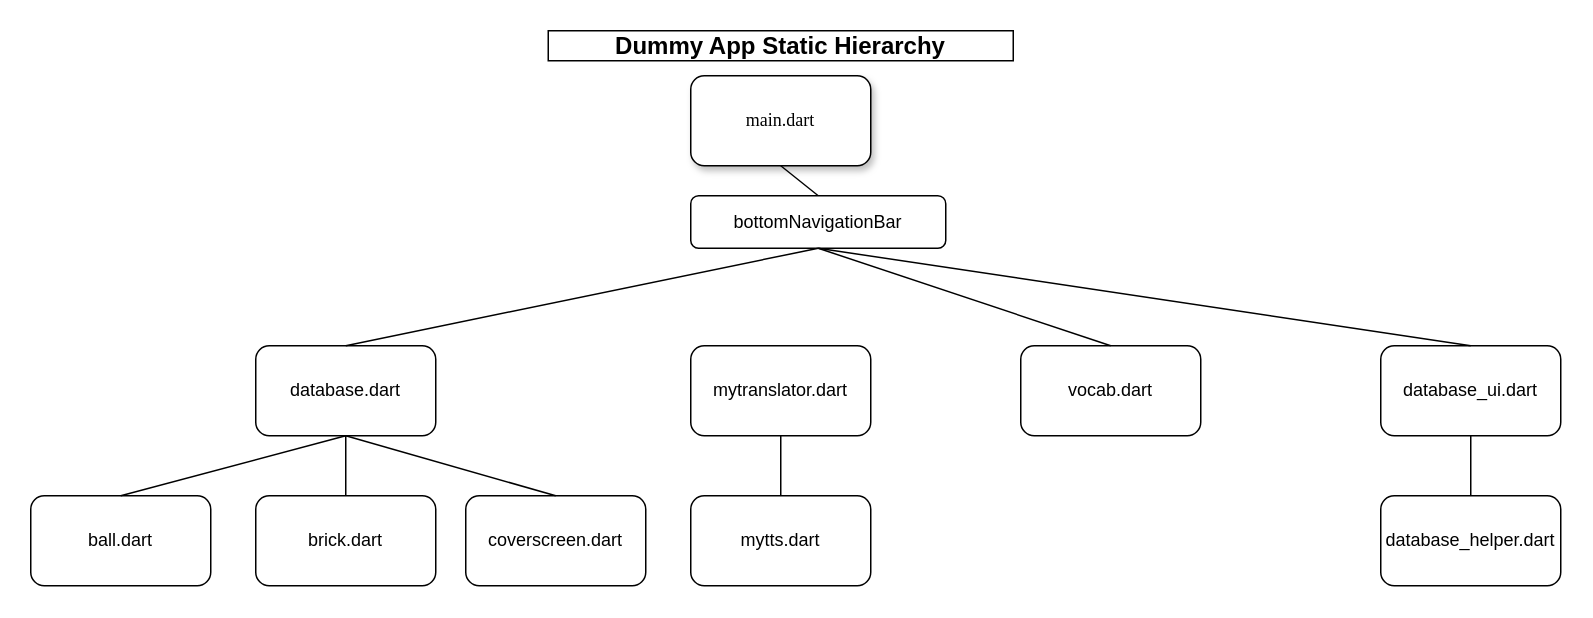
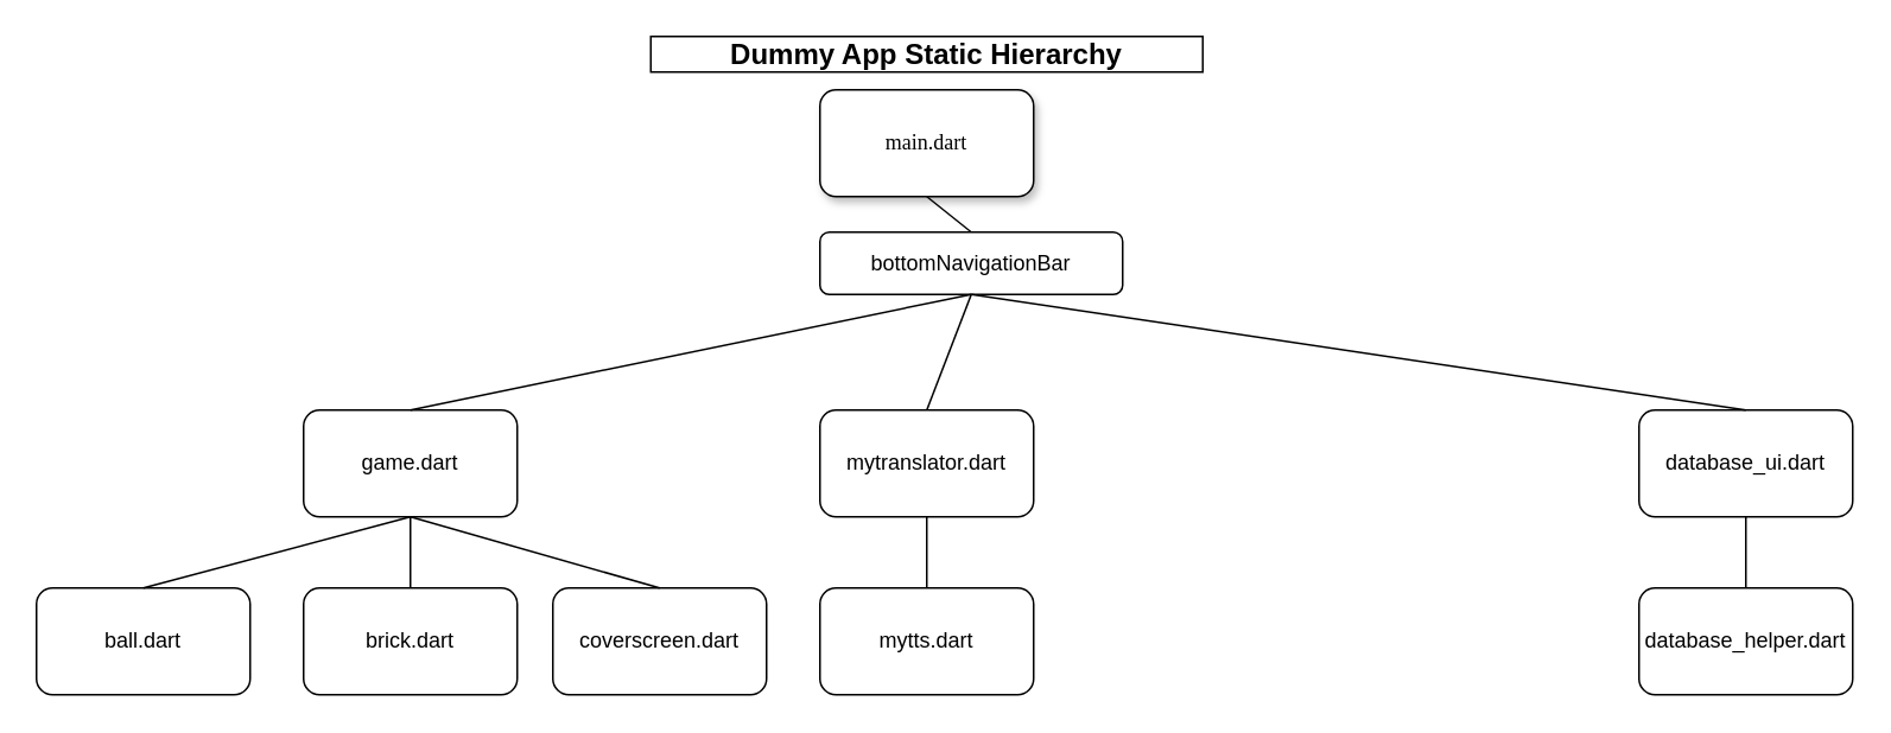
+ <mxCell id="16" value="" style="endArrow=none;html=1;rounded=0;entryX=0.5;entryY=1;entryDx=0;entryDy=0;exitX=0.5;exitY=0;exitDx=0;exitDy=0;" parent="1" source="14" target="5" edge="1"><mxGeometry width="50" height="50" relative="1" as="geometry"><mxPoint x="500" y="430" as="sourcePoint" /><mxPoint x="550" y="380" as="targetPoint" /></mxGeometry></mxCell>
- <mxCell id="18" value="" style="endArrow=none;html=1;rounded=0;exitX=0.5;exitY=1;exitDx=0;exitDy=0;entryX=0.5;entryY=0;entryDx=0;entryDy=0;" parent="1" source="5" target="17" edge="1"><mxGeometry width="50" height="50" relative="1" as="geometry"><mxPoint x="680" y="200" as="sourcePoint" /><mxPoint x="730" y="150" as="targetPoint" /></mxGeometry></mxCell>
- <mxCell id="4" value="database.dart" style="rounded=1;whiteSpace=wrap;html=1;" parent="1" vertex="1"><mxGeometry x="170" y="230" width="120" height="60" as="geometry" /></mxCell>
+ <mxCell id="4" value="game.dart" style="rounded=1;whiteSpace=wrap;html=1;" parent="1" vertex="1"><mxGeometry x="170" y="230" width="120" height="60" as="geometry" /></mxCell>
- <mxCell id="17" value="vocab.dart" style="rounded=1;whiteSpace=wrap;html=1;" parent="1" vertex="1"><mxGeometry x="680" y="230" width="120" height="60" as="geometry" /></mxCell>
